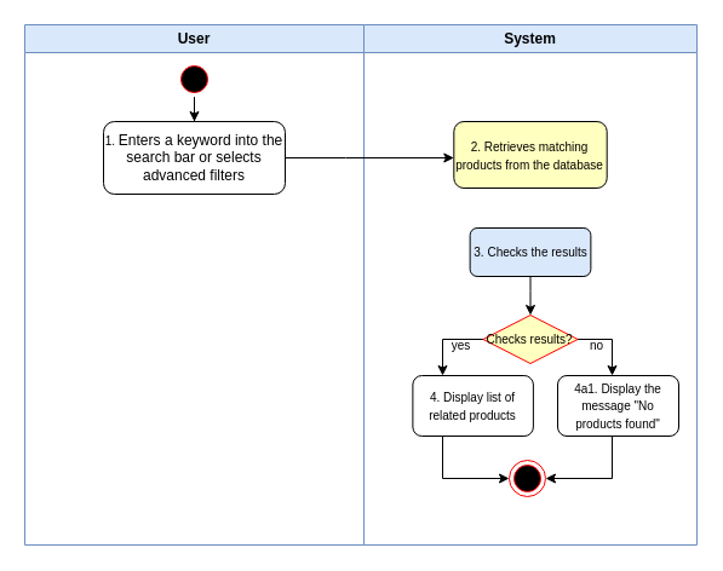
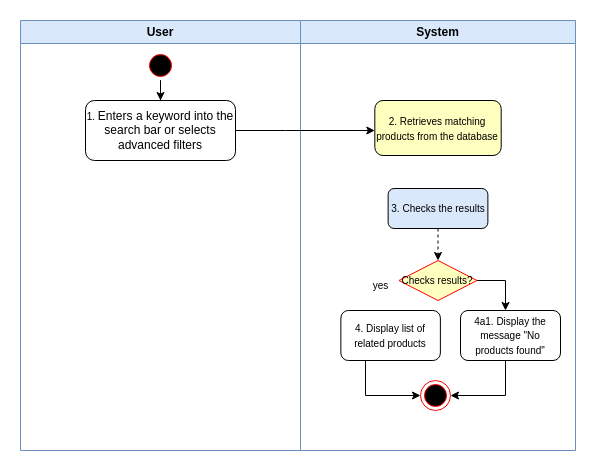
- <mxCell id="8" value="" style="edgeStyle=orthogonalEdgeStyle;rounded=0;orthogonalLoop=1;jettySize=auto;html=1;" parent="6" source="9" target="12" edge="1"><mxGeometry relative="1" as="geometry"><Array as="points"><mxPoint x="138" y="220" /><mxPoint x="138" y="220" /></Array></mxGeometry></mxCell>
+ <mxCell id="8" value="" style="edgeStyle=orthogonalEdgeStyle;rounded=0;orthogonalLoop=1;jettySize=auto;html=1;dashed=1;" parent="6" source="9" target="12" edge="1"><mxGeometry relative="1" as="geometry"><Array as="points"><mxPoint x="138" y="220" /><mxPoint x="138" y="220" /></Array></mxGeometry></mxCell>
- <mxCell id="10" style="edgeStyle=orthogonalEdgeStyle;rounded=0;orthogonalLoop=1;jettySize=auto;html=1;" parent="6" source="12" target="14" edge="1"><mxGeometry relative="1" as="geometry"><Array as="points"><mxPoint x="65" y="260" /></Array></mxGeometry></mxCell>
- <mxCell id="19" value="&lt;font size=&quot;1&quot;&gt;no&lt;/font&gt;" style="text;html=1;align=center;verticalAlign=middle;resizable=0;points=[];autosize=1;strokeColor=none;fillColor=none;" parent="6" vertex="1"><mxGeometry x="176.57" y="250" width="30" height="30" as="geometry" /></mxCell>
